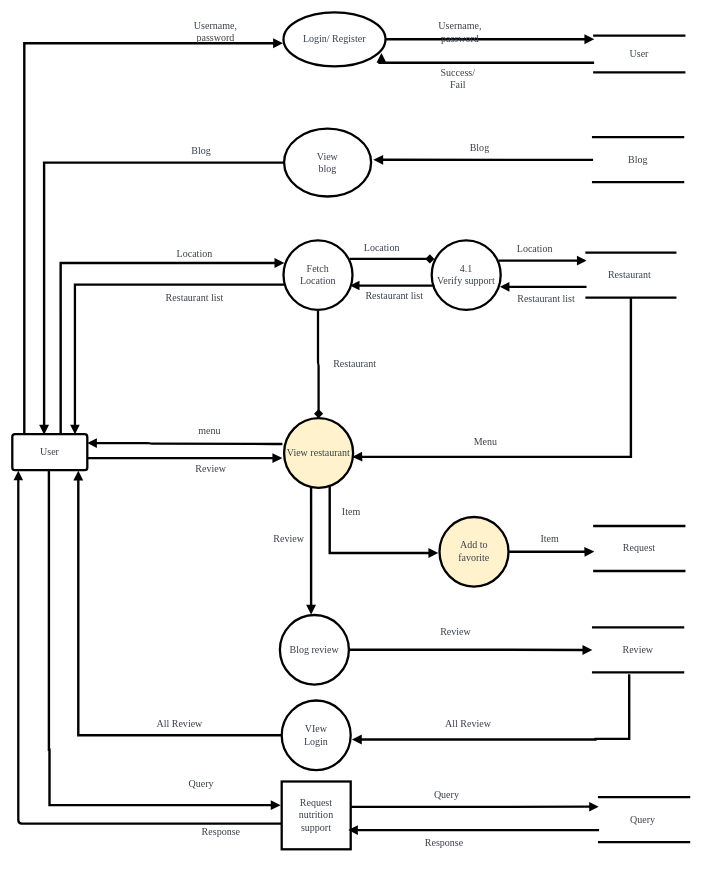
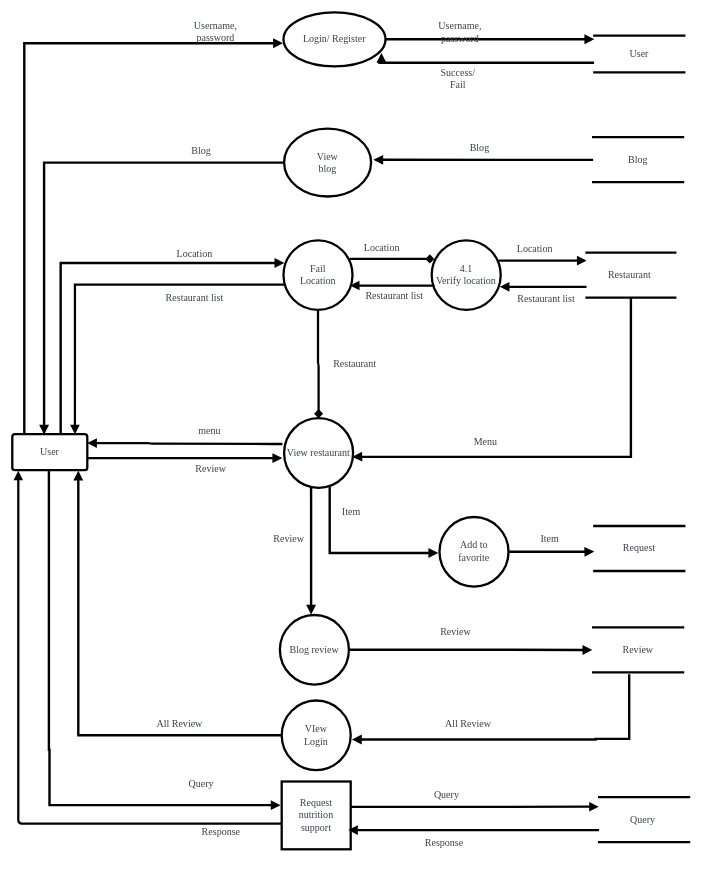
- <mxCell id="12" value="Fetch &lt;br&gt;Location" style="html=1;overflow=block;blockSpacing=1;whiteSpace=wrap;ellipse;fontSize=16.7;fontFamily=Poppins;fontColor=#3a414a;spacing=0;strokeColor=#000000;strokeOpacity=100;rounded=1;absoluteArcSize=1;arcSize=9;strokeWidth=3.8;lucidId=H8xzJx2Qiluk;fontSource=https%3A%2F%2Ffonts.googleapis.com%2Fcss%3Ffamily%3DPoppins;" parent="1" vertex="1"><mxGeometry x="472" y="400" width="115" height="116" as="geometry" /></mxCell>
+ <mxCell id="12" value="Fail &lt;br&gt;Location" style="html=1;overflow=block;blockSpacing=1;whiteSpace=wrap;ellipse;fontSize=16.7;fontFamily=Poppins;fontColor=#3a414a;spacing=0;strokeColor=#000000;strokeOpacity=100;rounded=1;absoluteArcSize=1;arcSize=9;strokeWidth=3.8;lucidId=H8xzJx2Qiluk;fontSource=https%3A%2F%2Ffonts.googleapis.com%2Fcss%3Ffamily%3DPoppins;" parent="1" vertex="1"><mxGeometry x="472" y="400" width="115" height="116" as="geometry" /></mxCell>
- <mxCell id="24" value="4.1&lt;br&gt;Verify support" style="html=1;overflow=block;blockSpacing=1;whiteSpace=wrap;ellipse;fontSize=16.7;fontFamily=Poppins;fontColor=#3a414a;spacing=0;strokeColor=#000000;strokeOpacity=100;rounded=1;absoluteArcSize=1;arcSize=9;strokeWidth=3.8;lucidId=9qyznDKWHyti;fontSource=https%3A%2F%2Ffonts.googleapis.com%2Fcss%3Ffamily%3DPoppins;" parent="1" vertex="1"><mxGeometry x="719" y="400" width="115" height="116" as="geometry" /></mxCell>
+ <mxCell id="24" value="4.1&lt;br&gt;Verify location" style="html=1;overflow=block;blockSpacing=1;whiteSpace=wrap;ellipse;fontSize=16.7;fontFamily=Poppins;fontColor=#3a414a;spacing=0;strokeColor=#000000;strokeOpacity=100;rounded=1;absoluteArcSize=1;arcSize=9;strokeWidth=3.8;lucidId=9qyznDKWHyti;fontSource=https%3A%2F%2Ffonts.googleapis.com%2Fcss%3Ffamily%3DPoppins;" parent="1" vertex="1"><mxGeometry x="719" y="400" width="115" height="116" as="geometry" /></mxCell>
- <mxCell id="16" value="View restaurant" style="html=1;overflow=block;blockSpacing=1;whiteSpace=wrap;ellipse;fontSize=16.7;fontFamily=Poppins;fontColor=#3a414a;spacing=0;strokeColor=#000000;strokeOpacity=100;rounded=1;absoluteArcSize=1;arcSize=9;strokeWidth=3.8;lucidId=O-xzwmCMOyGv;fontSource=https%3A%2F%2Ffonts.googleapis.com%2Fcss%3Ffamily%3DPoppins;fillColor=#fff2cc;" parent="1" vertex="1"><mxGeometry x="473" y="696.5" width="115" height="116" as="geometry" /></mxCell>
+ <mxCell id="16" value="View restaurant" style="html=1;overflow=block;blockSpacing=1;whiteSpace=wrap;ellipse;fontSize=16.7;fontFamily=Poppins;fontColor=#3a414a;spacing=0;strokeColor=#000000;strokeOpacity=100;rounded=1;absoluteArcSize=1;arcSize=9;strokeWidth=3.8;lucidId=O-xzwmCMOyGv;fontSource=https%3A%2F%2Ffonts.googleapis.com%2Fcss%3Ffamily%3DPoppins;" parent="1" vertex="1"><mxGeometry x="473" y="696.5" width="115" height="116" as="geometry" /></mxCell>
- <mxCell id="49" value="Add to &lt;br&gt;favorite" style="html=1;overflow=block;blockSpacing=1;whiteSpace=wrap;ellipse;fontSize=16.7;fontFamily=Poppins;fontColor=#3a414a;spacing=0;strokeColor=#000000;strokeOpacity=100;rounded=1;absoluteArcSize=1;arcSize=9;strokeWidth=3.8;lucidId=HByzdT4c9xpi;fontSource=https%3A%2F%2Ffonts.googleapis.com%2Fcss%3Ffamily%3DPoppins;fillColor=#fff2cc;" parent="1" vertex="1"><mxGeometry x="732" y="861.17" width="115" height="116" as="geometry" /></mxCell>
+ <mxCell id="49" value="Add to &lt;br&gt;favorite" style="html=1;overflow=block;blockSpacing=1;whiteSpace=wrap;ellipse;fontSize=16.7;fontFamily=Poppins;fontColor=#3a414a;spacing=0;strokeColor=#000000;strokeOpacity=100;rounded=1;absoluteArcSize=1;arcSize=9;strokeWidth=3.8;lucidId=HByzdT4c9xpi;fontSource=https%3A%2F%2Ffonts.googleapis.com%2Fcss%3Ffamily%3DPoppins;" parent="1" vertex="1"><mxGeometry x="732" y="861.17" width="115" height="116" as="geometry" /></mxCell>
